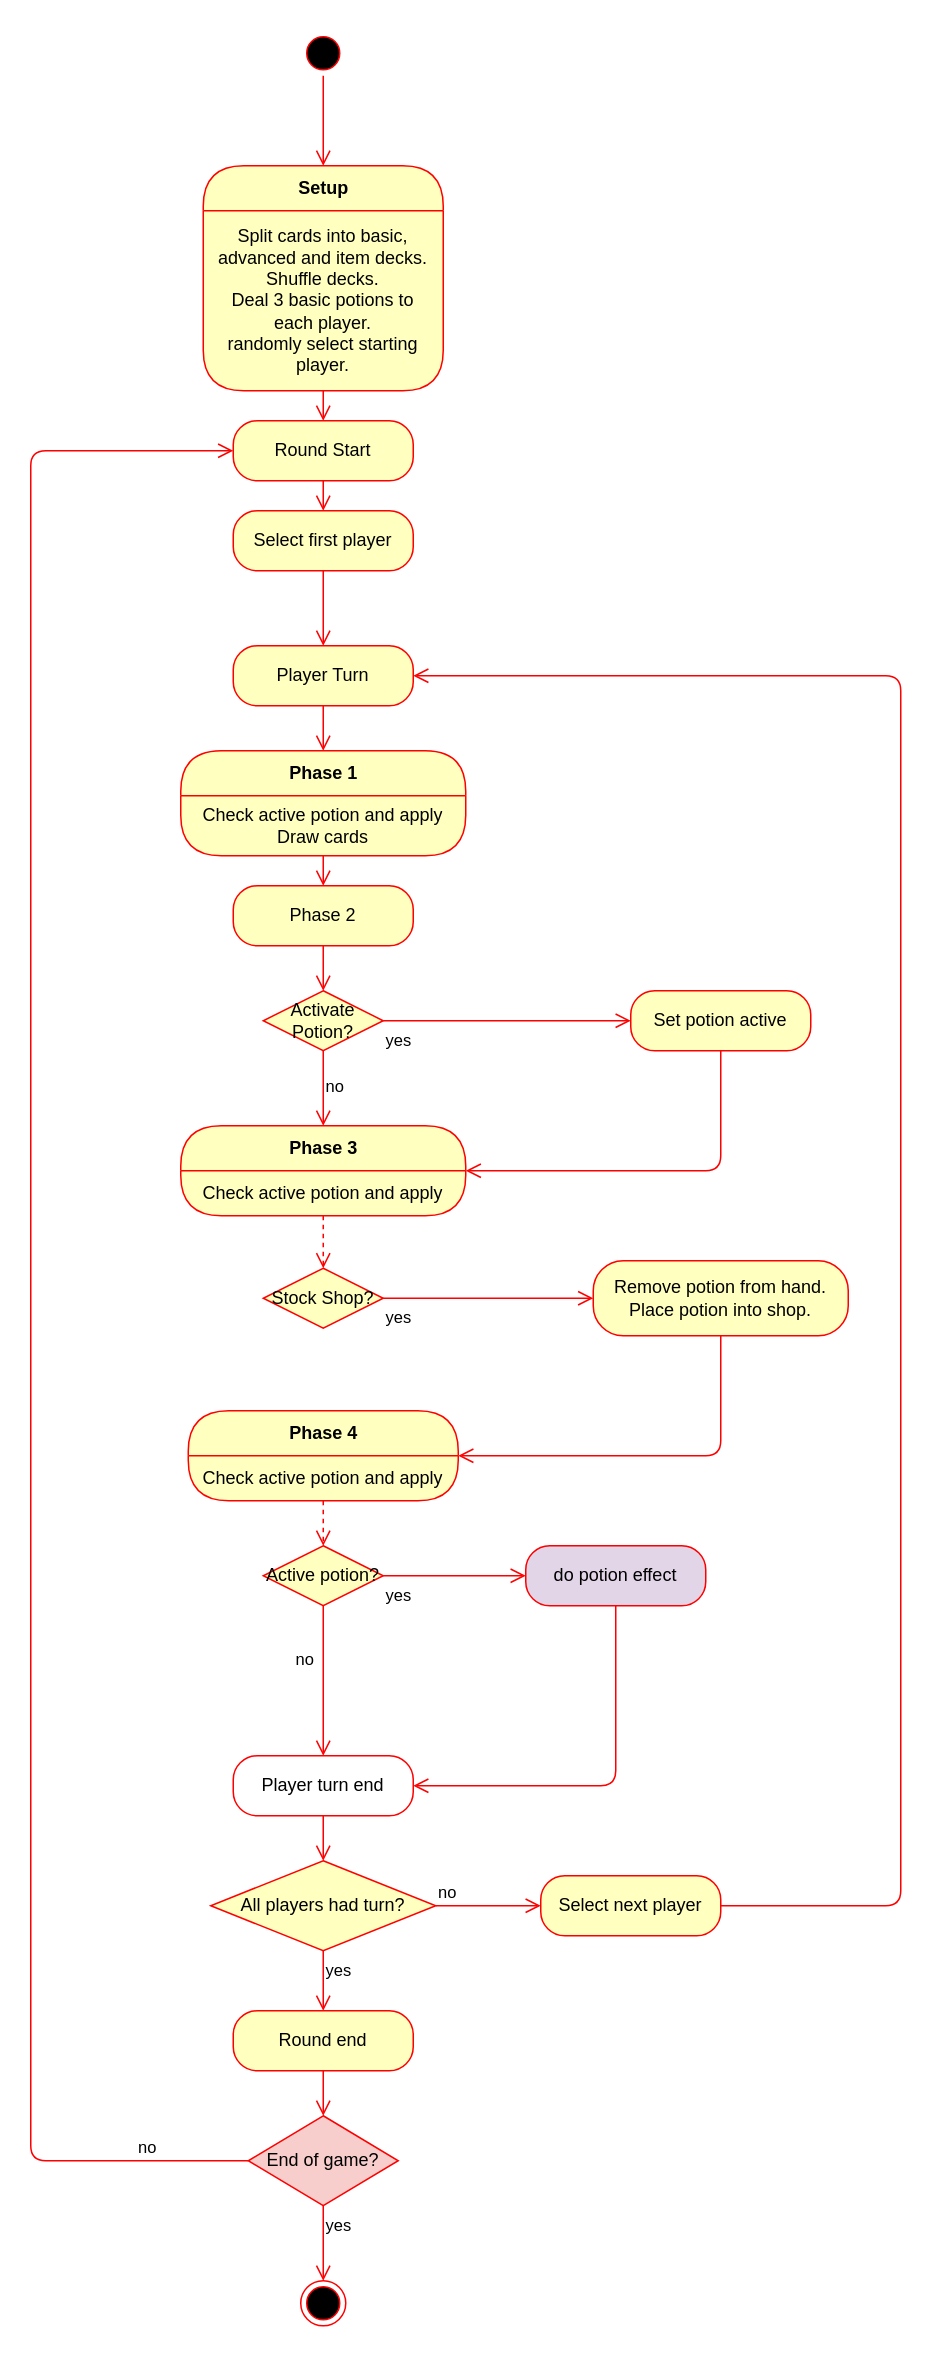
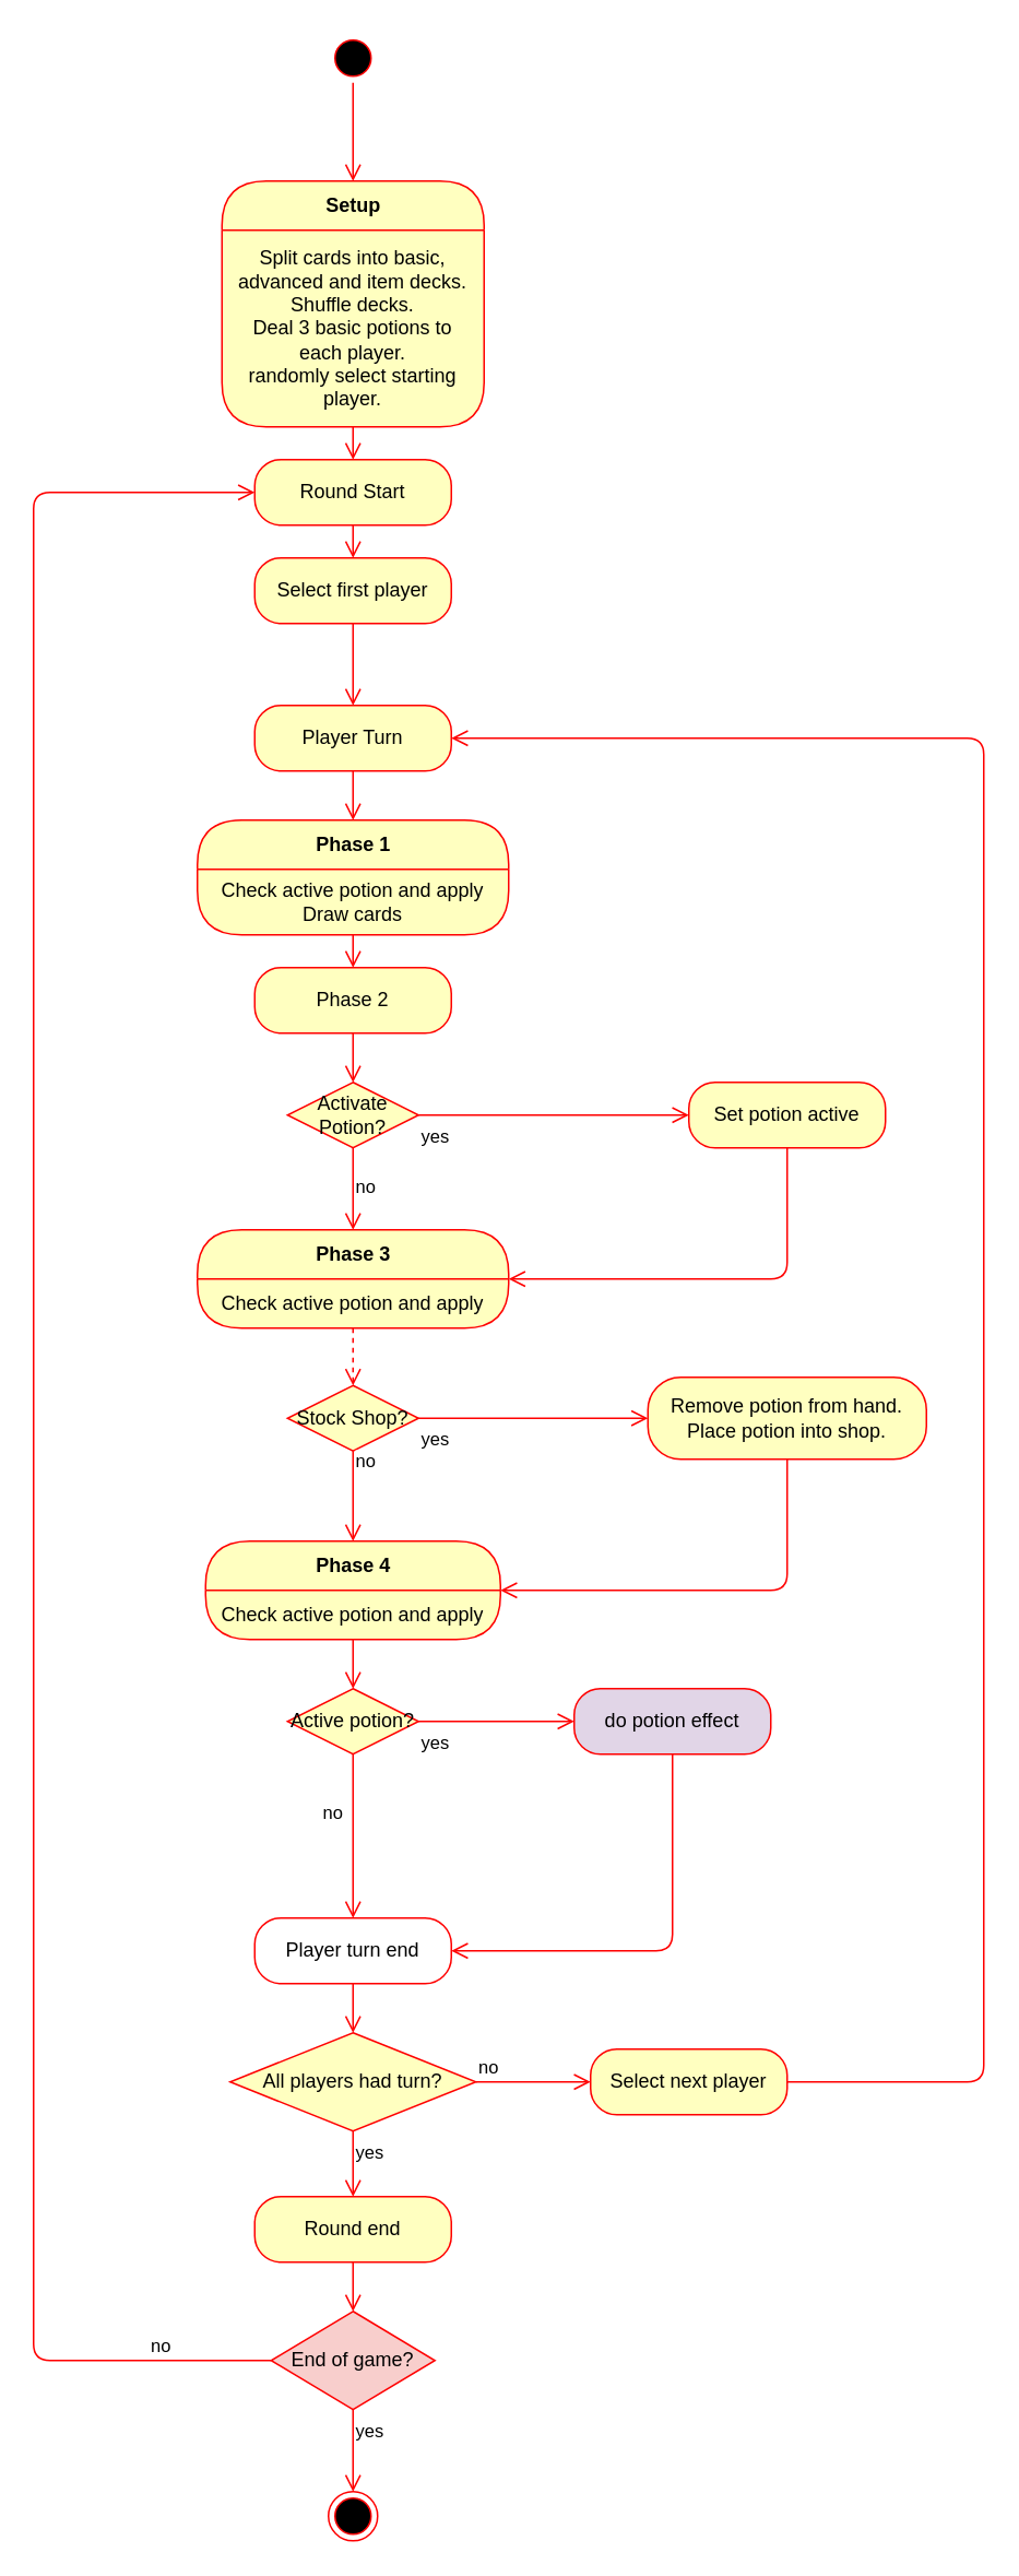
+ <mxCell id="17" value="no" style="edgeStyle=orthogonalEdgeStyle;html=1;align=left;verticalAlign=bottom;endArrow=open;endSize=8;strokeColor=#ff0000;entryX=0.5;entryY=0;entryDx=0;entryDy=0;" parent="1" source="16" target="33" edge="1"><mxGeometry x="-0.455" relative="1" as="geometry"><mxPoint x="240" y="928" as="targetPoint" /><mxPoint as="offset" /></mxGeometry></mxCell>
- <mxCell id="32" value="" style="edgeStyle=orthogonalEdgeStyle;html=1;verticalAlign=bottom;endArrow=open;endSize=8;strokeColor=#ff0000;entryX=0.5;entryY=0;entryDx=0;entryDy=0;dashed=1;" parent="1" source="33" target="48" edge="1"><mxGeometry relative="1" as="geometry"><mxPoint x="215" y="1050" as="targetPoint" /></mxGeometry></mxCell>
+ <mxCell id="32" value="" style="edgeStyle=orthogonalEdgeStyle;html=1;verticalAlign=bottom;endArrow=open;endSize=8;strokeColor=#ff0000;entryX=0.5;entryY=0;entryDx=0;entryDy=0;" parent="1" source="33" target="48" edge="1"><mxGeometry relative="1" as="geometry"><mxPoint x="215" y="1050" as="targetPoint" /></mxGeometry></mxCell>
